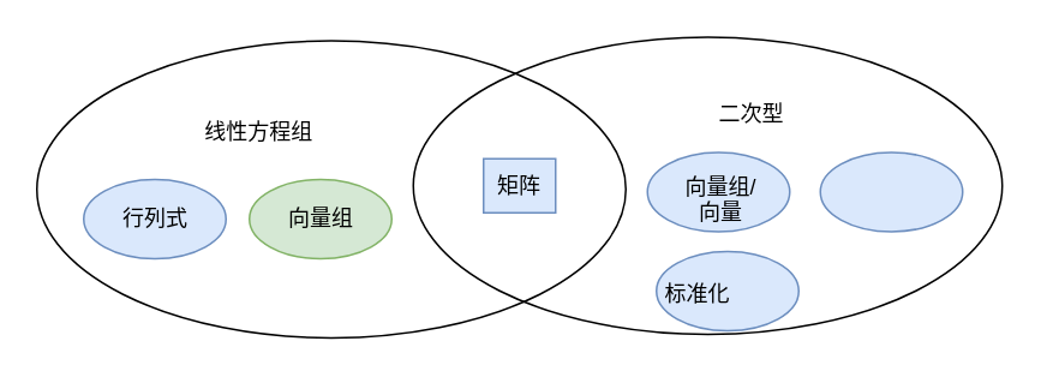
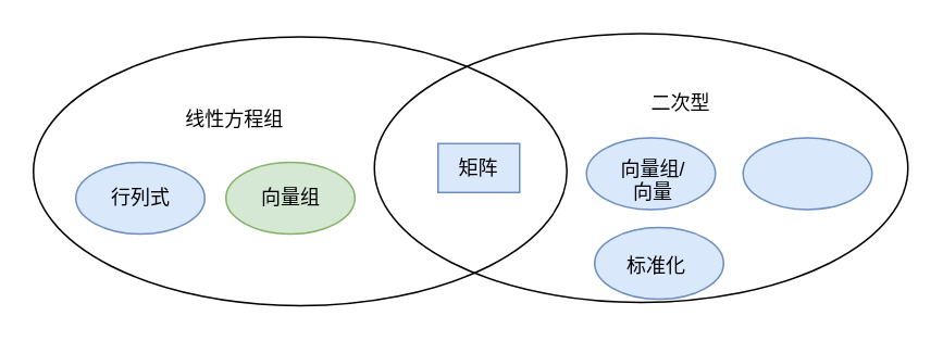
- <mxCell id="7" value="矩阵" style="text;html=1;align=center;verticalAlign=middle;whiteSpace=wrap;rounded=0;fillColor=#dae8fc;strokeColor=#6c8ebf;" vertex="1" parent="1"><mxGeometry x="268" y="87.5" width="40" height="30" as="geometry" /></mxCell>
+ <mxCell id="7" value="矩阵" style="text;html=1;align=center;verticalAlign=middle;whiteSpace=wrap;rounded=0;fillColor=#dae8fc;strokeColor=#6c8ebf;" vertex="1" parent="1"><mxGeometry x="268" y="87.5" width="50" height="30" as="geometry" /></mxCell>
- <mxCell id="13" value="&lt;div style=&quot;text-align: center;&quot;&gt;&lt;span style=&quot;background-color: initial;&quot;&gt;标准化&lt;/span&gt;&lt;/div&gt;" style="text;whiteSpace=wrap;html=1;" vertex="1" parent="1"><mxGeometry x="366.5" y="148.5" width="44" height="25" as="geometry" /></mxCell>
+ <mxCell id="13" value="&lt;div style=&quot;text-align: center;&quot;&gt;&lt;span style=&quot;background-color: initial;&quot;&gt;标准化&lt;/span&gt;&lt;/div&gt;" style="text;whiteSpace=wrap;html=1;" vertex="1" parent="1"><mxGeometry x="381.5" y="148.5" width="44" height="25" as="geometry" /></mxCell>
